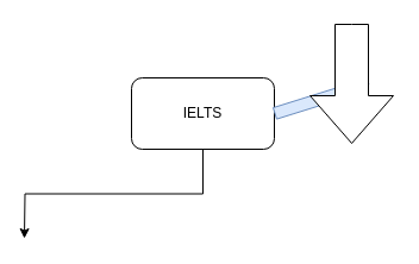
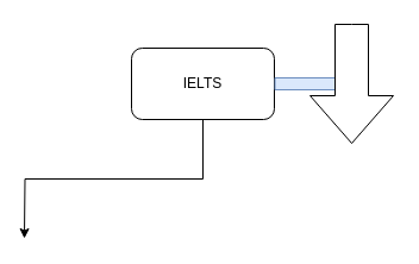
- <mxCell id="3" value="IELTS" style="rounded=1;whiteSpace=wrap;html=1;" vertex="1" parent="1"><mxGeometry x="110" y="65" width="120" height="60" as="geometry" /></mxCell>
+ <mxCell id="3" value="IELTS" style="rounded=1;whiteSpace=wrap;html=1;" vertex="1" parent="1"><mxGeometry x="110" y="40" width="120" height="60" as="geometry" /></mxCell>
